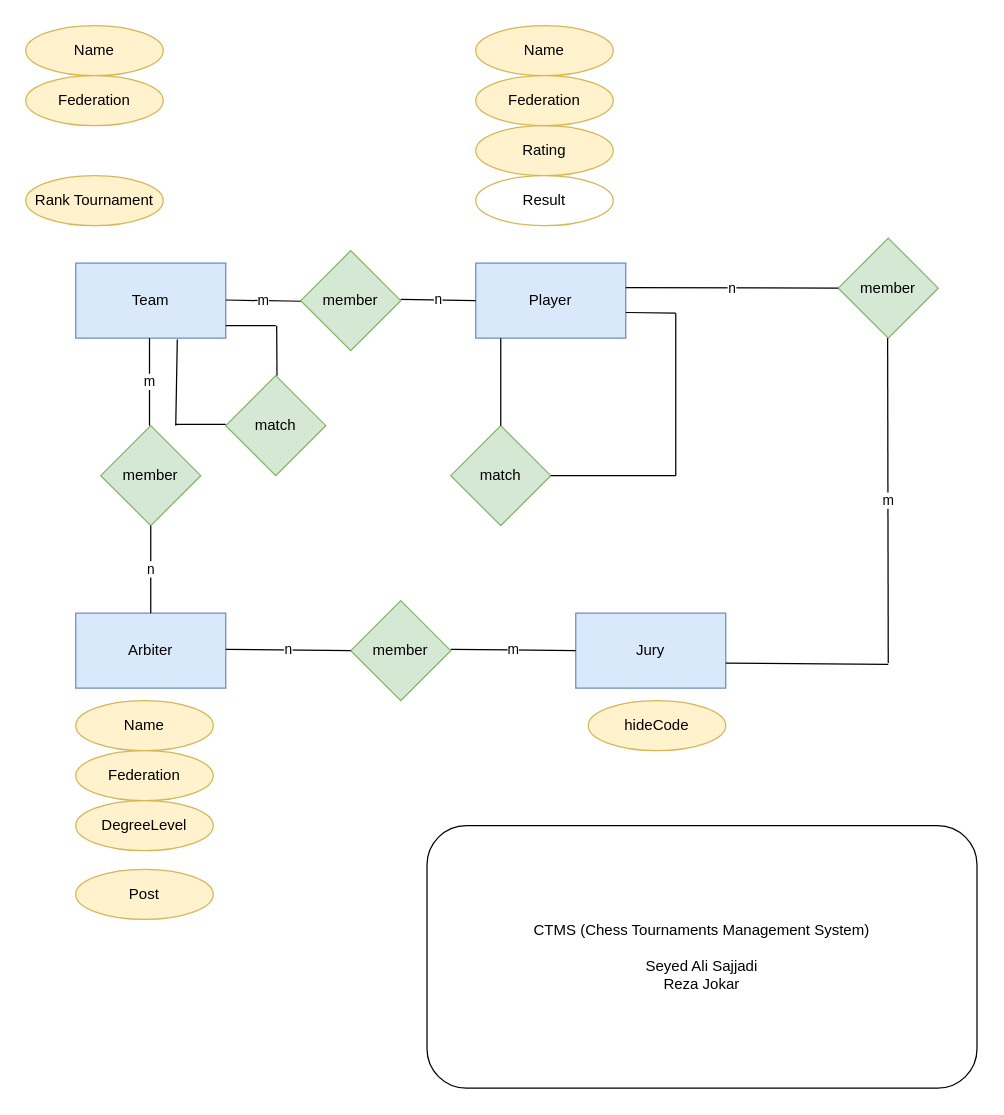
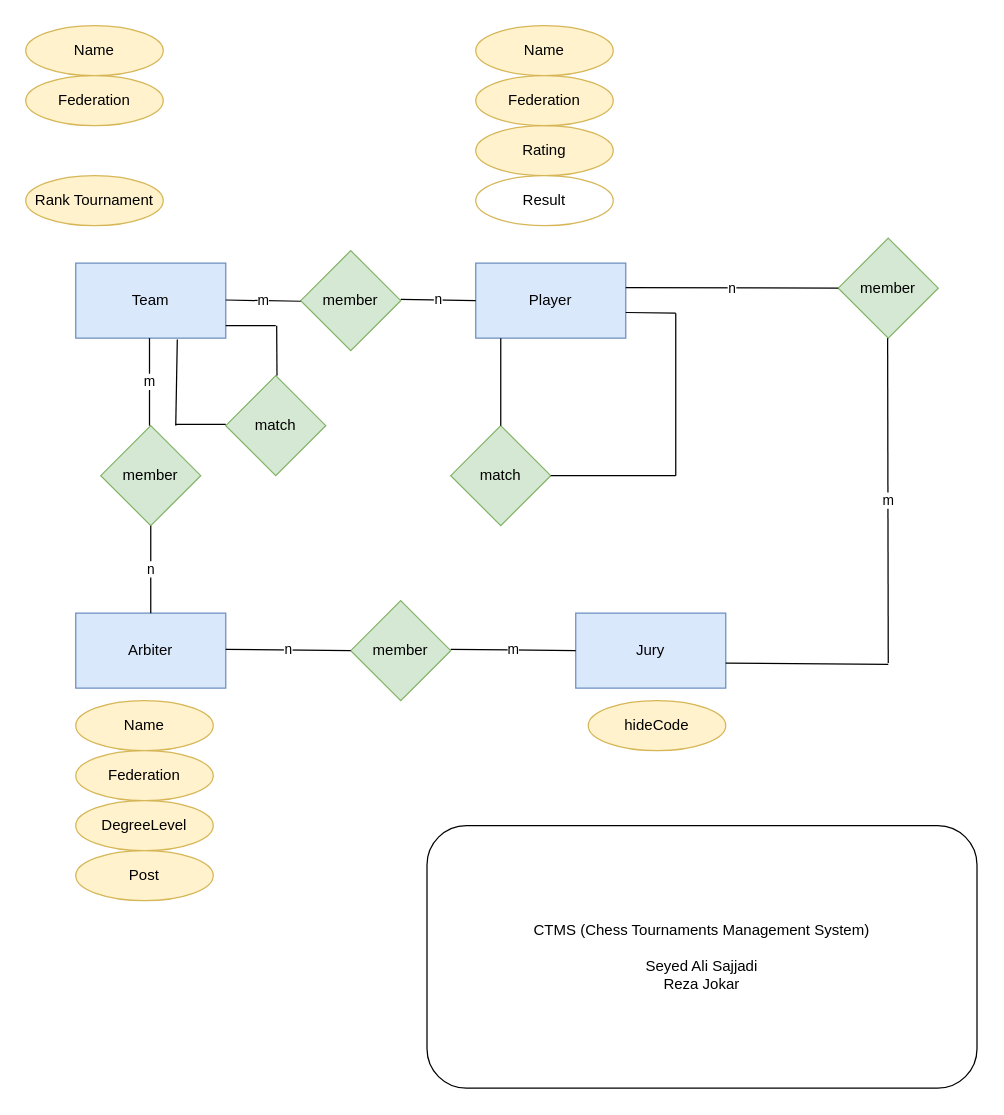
- <mxCell id="40" value="Post" style="ellipse;whiteSpace=wrap;html=1;fillColor=#fff2cc;strokeColor=#d6b656;" vertex="1" parent="1"><mxGeometry x="60" y="695" width="110" height="40" as="geometry" /></mxCell>
+ <mxCell id="40" value="Post" style="ellipse;whiteSpace=wrap;html=1;fillColor=#fff2cc;strokeColor=#d6b656;" vertex="1" parent="1"><mxGeometry x="60" y="680" width="110" height="40" as="geometry" /></mxCell>
